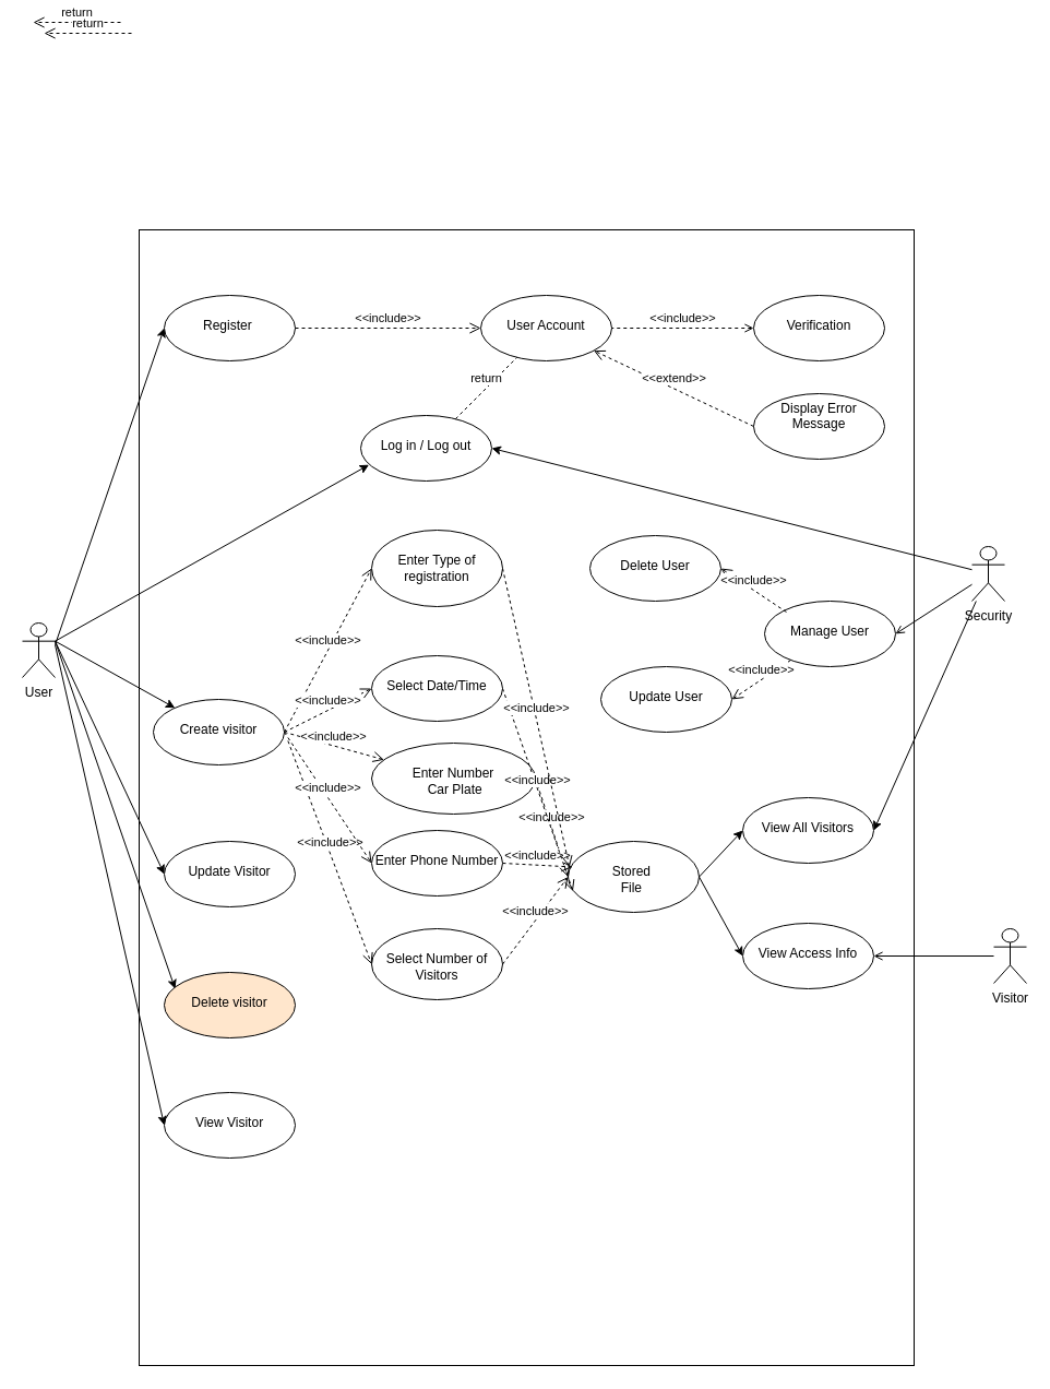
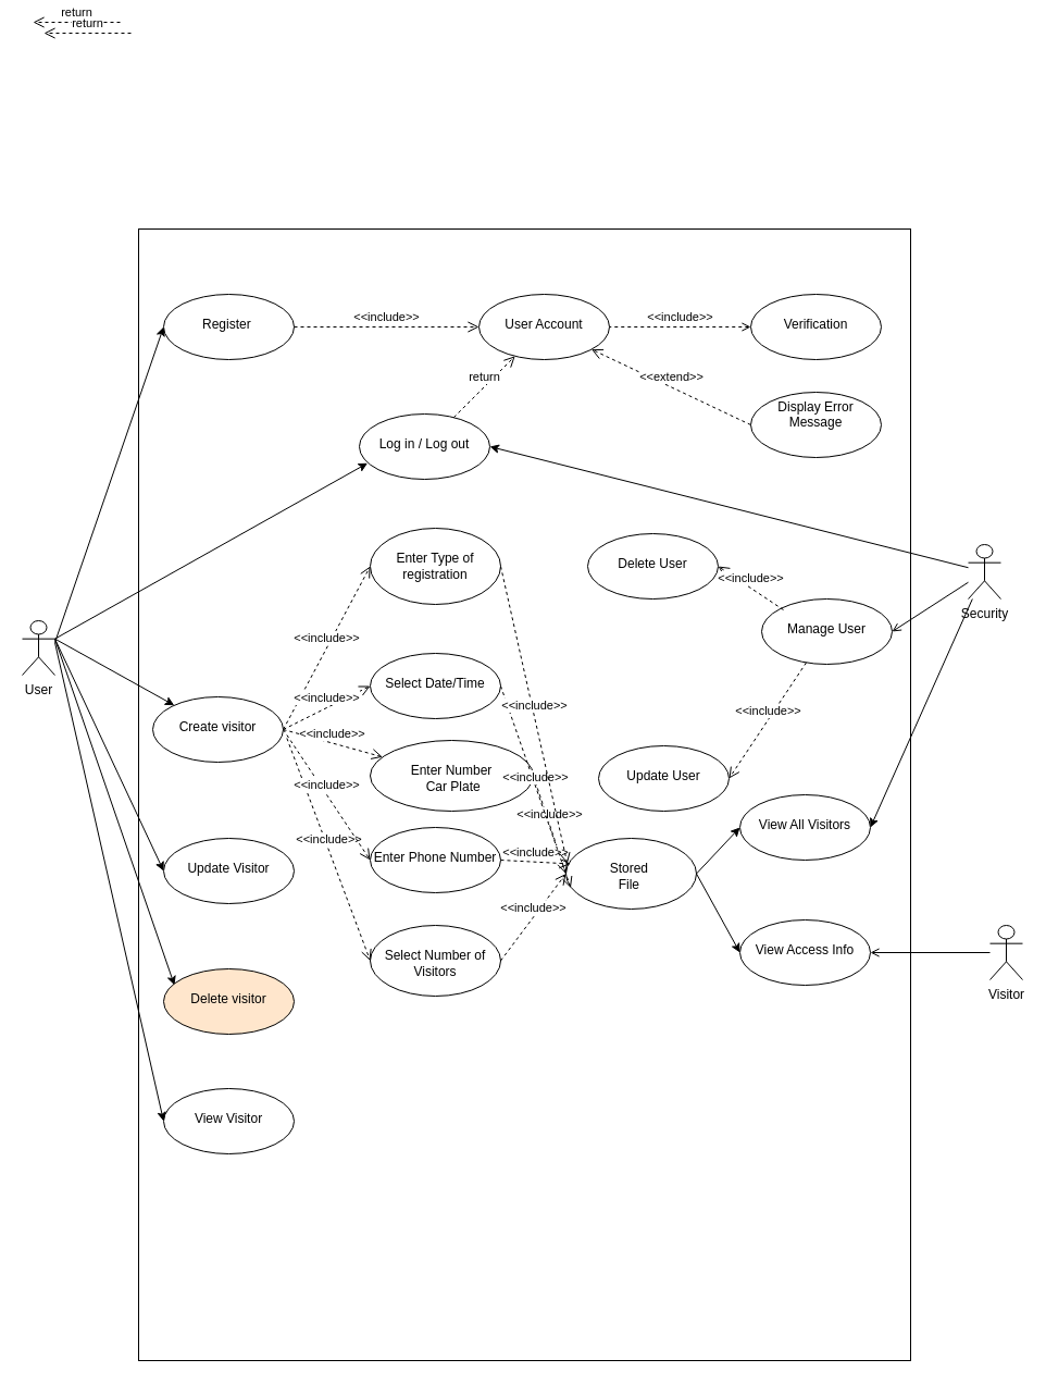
- <mxCell id="23" value="return" style="html=1;verticalAlign=bottom;endArrow=none;dashed=1;endSize=8;rounded=0;" edge="1" parent="1" source="8" target="16"><mxGeometry relative="1" as="geometry"><mxPoint x="250" y="380" as="sourcePoint" /><mxPoint x="330" y="380" as="targetPoint" /></mxGeometry></mxCell>
+ <mxCell id="23" value="return" style="html=1;verticalAlign=bottom;endArrow=open;dashed=1;endSize=8;rounded=0;" edge="1" parent="1" source="8" target="16"><mxGeometry relative="1" as="geometry"><mxPoint x="250" y="380" as="sourcePoint" /><mxPoint x="330" y="380" as="targetPoint" /></mxGeometry></mxCell>
- <mxCell id="43" value="&lt;br&gt;Update User" style="ellipse;whiteSpace=wrap;html=1;verticalAlign=top;" vertex="1" parent="1"><mxGeometry x="550" y="610" width="120" height="60" as="geometry" /></mxCell>
+ <mxCell id="43" value="&lt;br&gt;Update User" style="ellipse;whiteSpace=wrap;html=1;verticalAlign=top;" vertex="1" parent="1"><mxGeometry x="550" y="685" width="120" height="60" as="geometry" /></mxCell>
